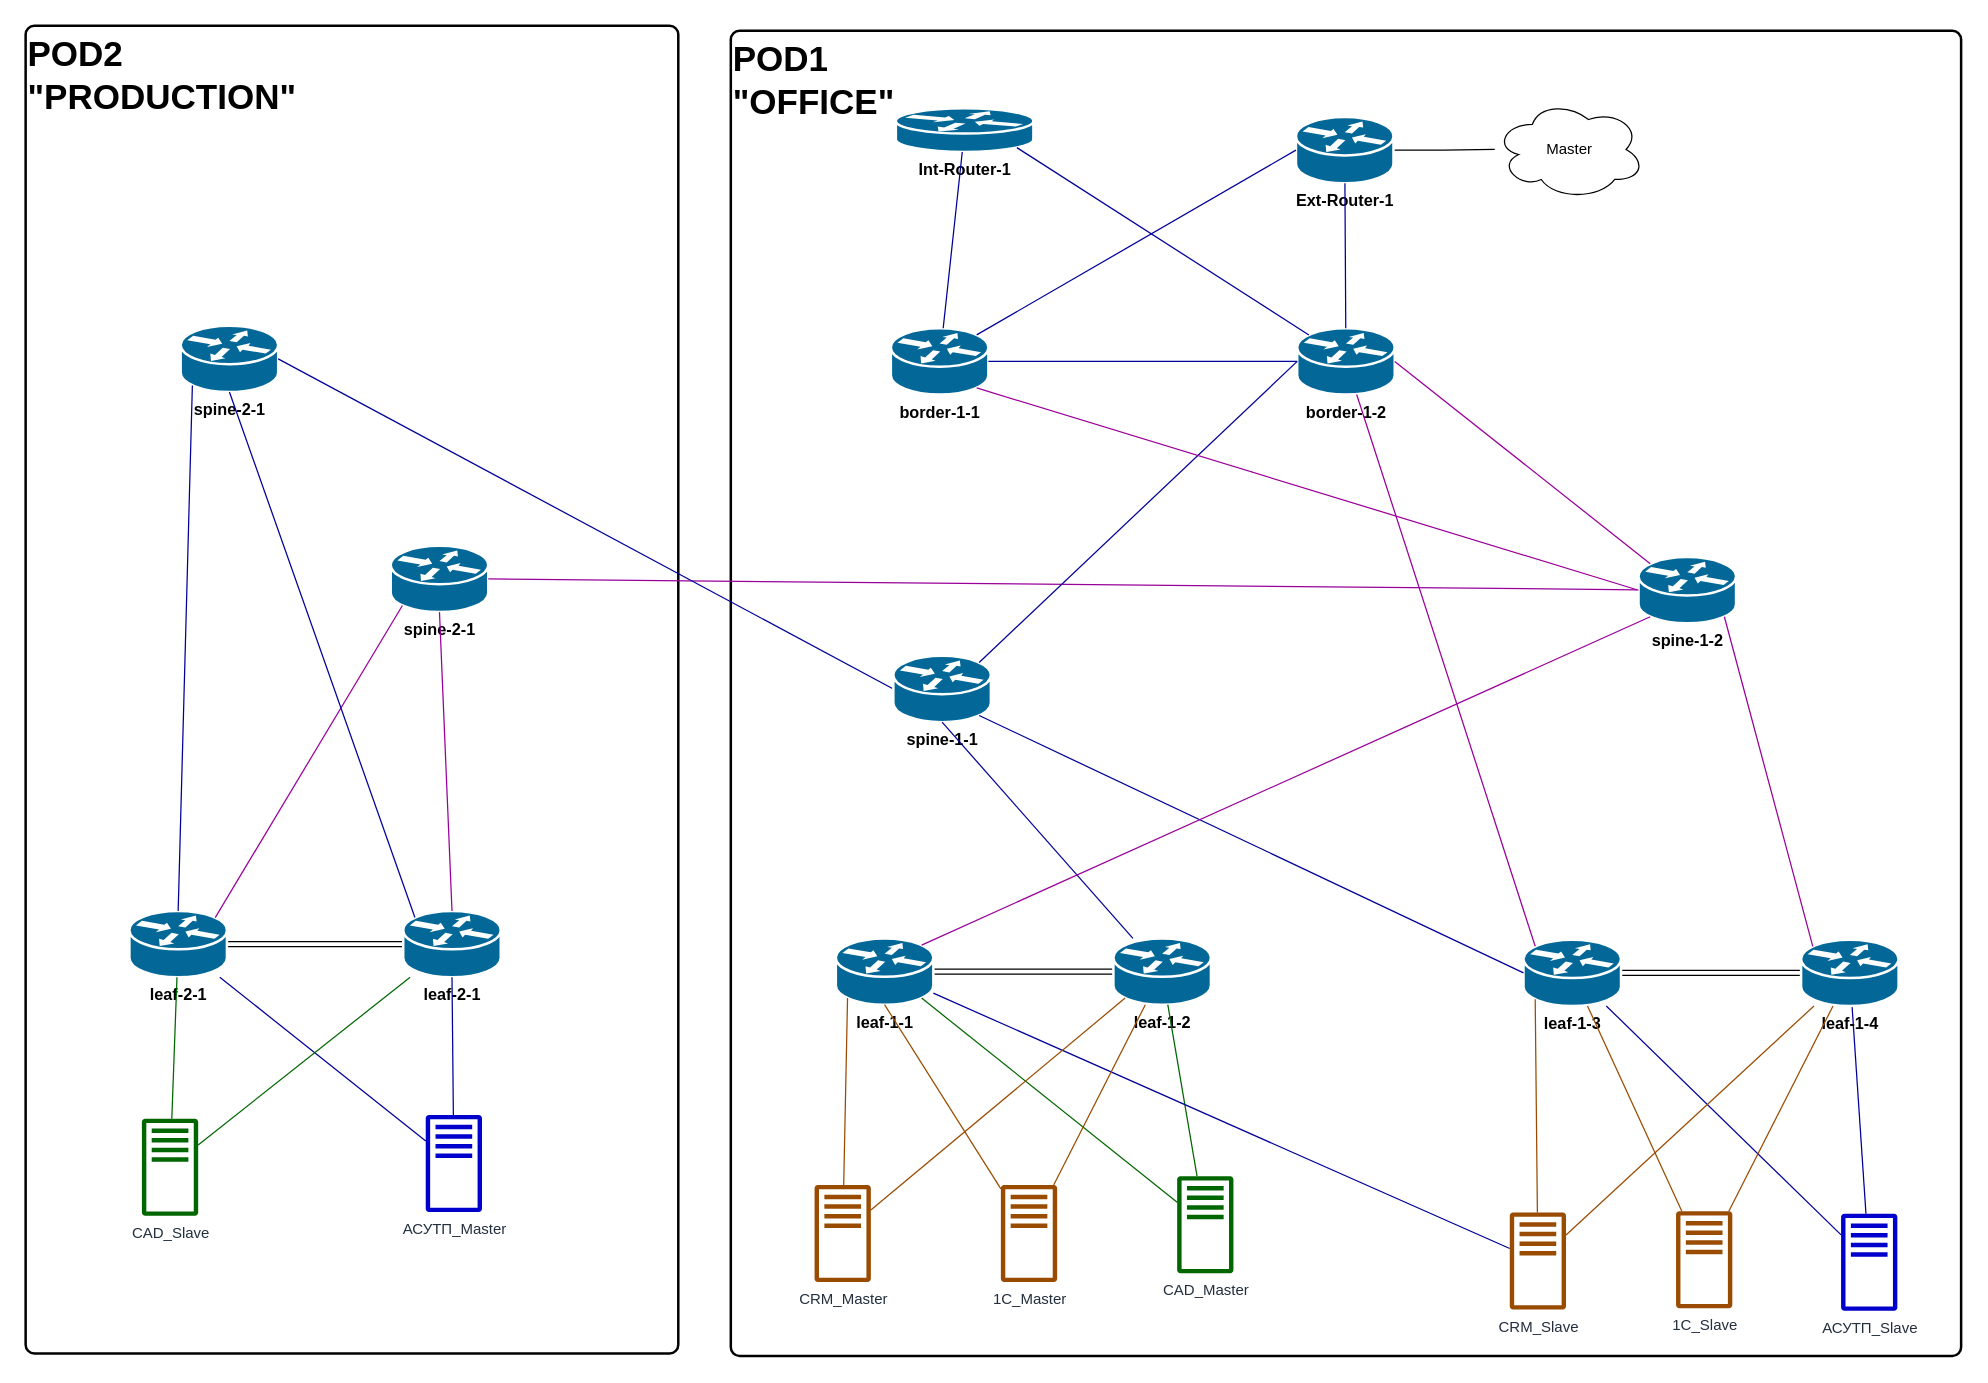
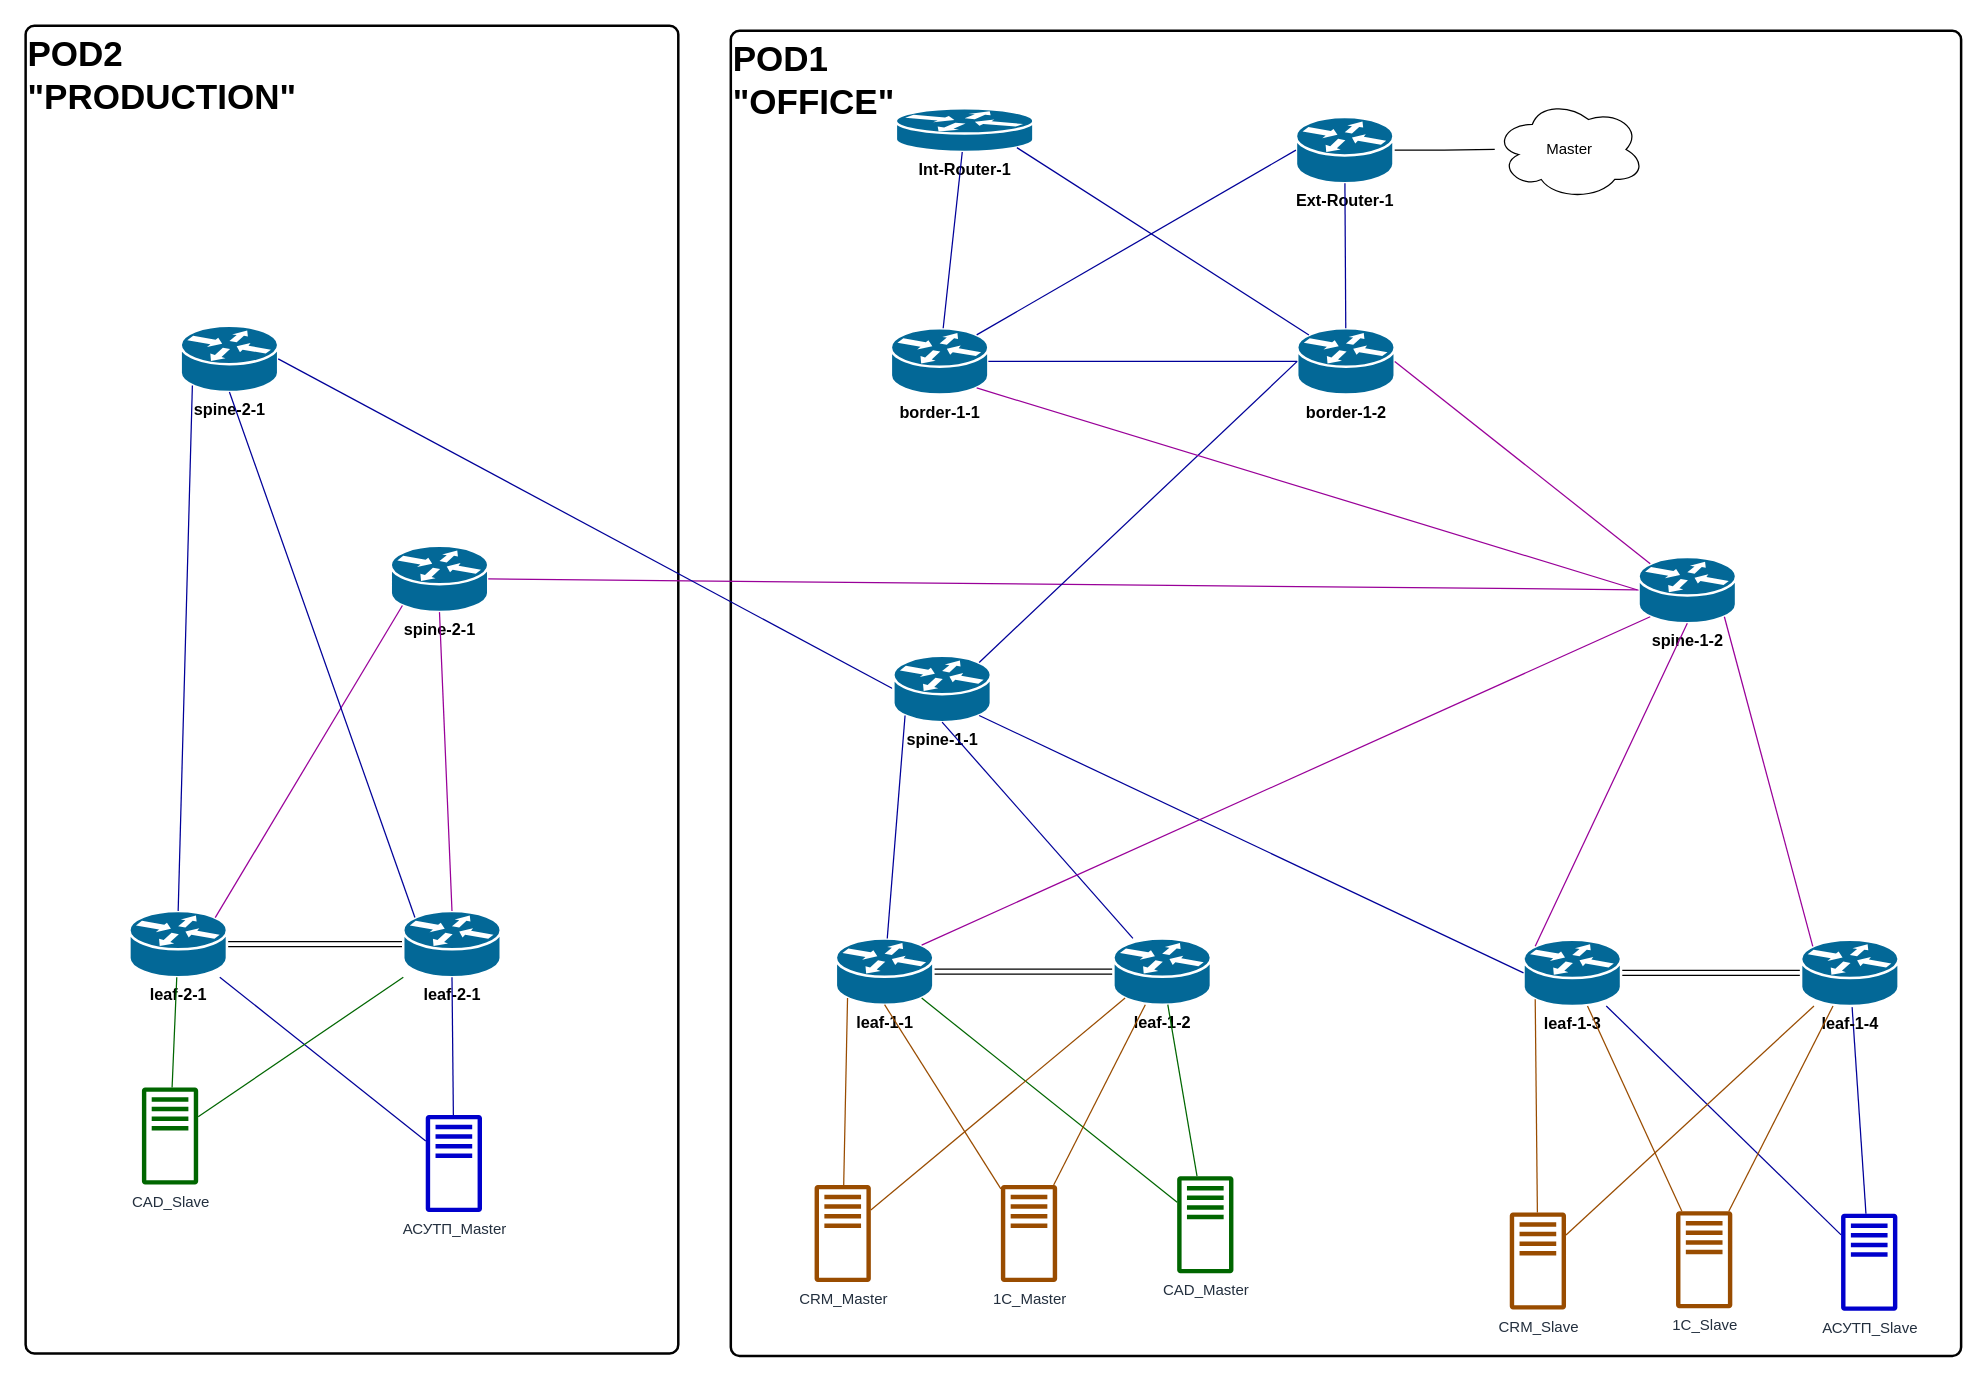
- <mxCell id="60" value="" style="endArrow=none;html=1;rounded=0;fontSize=11;strokeColor=#990099;exitX=0.12;exitY=0.1;exitDx=0;exitDy=0;exitPerimeter=0;" edge="1" parent="1" source="41" target="50"><mxGeometry width="50" height="50" relative="1" as="geometry"><mxPoint x="747" y="765" as="sourcePoint" /><mxPoint x="1008" y="384" as="targetPoint" /></mxGeometry></mxCell>
+ <mxCell id="60" value="" style="endArrow=none;html=1;rounded=0;entryX=0.5;entryY=1;entryDx=0;entryDy=0;entryPerimeter=0;fontSize=11;strokeColor=#990099;exitX=0.12;exitY=0.1;exitDx=0;exitDy=0;exitPerimeter=0;" edge="1" parent="1" source="41" target="22"><mxGeometry width="50" height="50" relative="1" as="geometry"><mxPoint x="747" y="765" as="sourcePoint" /><mxPoint x="1008" y="384" as="targetPoint" /></mxGeometry></mxCell>
- <mxCell id="32" value="" style="endArrow=none;html=1;rounded=0;fontSize=8;strokeColor=#000099;" edge="1" parent="1" source="24" target="43"><mxGeometry width="50" height="50" relative="1" as="geometry"><mxPoint x="345" y="963" as="sourcePoint" /><mxPoint x="354" y="601" as="targetPoint" /></mxGeometry></mxCell>
+ <mxCell id="32" value="" style="endArrow=none;html=1;rounded=0;entryX=0.12;entryY=0.9;entryDx=0;entryDy=0;entryPerimeter=0;fontSize=8;strokeColor=#000099;" edge="1" parent="1" source="24" target="21"><mxGeometry width="50" height="50" relative="1" as="geometry"><mxPoint x="345" y="963" as="sourcePoint" /><mxPoint x="354" y="601" as="targetPoint" /></mxGeometry></mxCell>
- <mxCell id="17" value="CAD_Slave" style="sketch=0;outlineConnect=0;fontColor=#232F3E;gradientColor=none;fillColor=#006600;strokeColor=none;dashed=0;verticalLabelPosition=bottom;verticalAlign=top;align=center;html=1;fontSize=12;fontStyle=0;aspect=fixed;pointerEvents=1;shape=mxgraph.aws4.traditional_server;" vertex="1" parent="1"><mxGeometry x="113" y="894" width="45" height="78" as="geometry" /></mxCell>
+ <mxCell id="17" value="CAD_Slave" style="sketch=0;outlineConnect=0;fontColor=#232F3E;gradientColor=none;fillColor=#006600;strokeColor=none;dashed=0;verticalLabelPosition=bottom;verticalAlign=top;align=center;html=1;fontSize=12;fontStyle=0;aspect=fixed;pointerEvents=1;shape=mxgraph.aws4.traditional_server;" vertex="1" parent="1"><mxGeometry x="113" y="869" width="45" height="78" as="geometry" /></mxCell>
